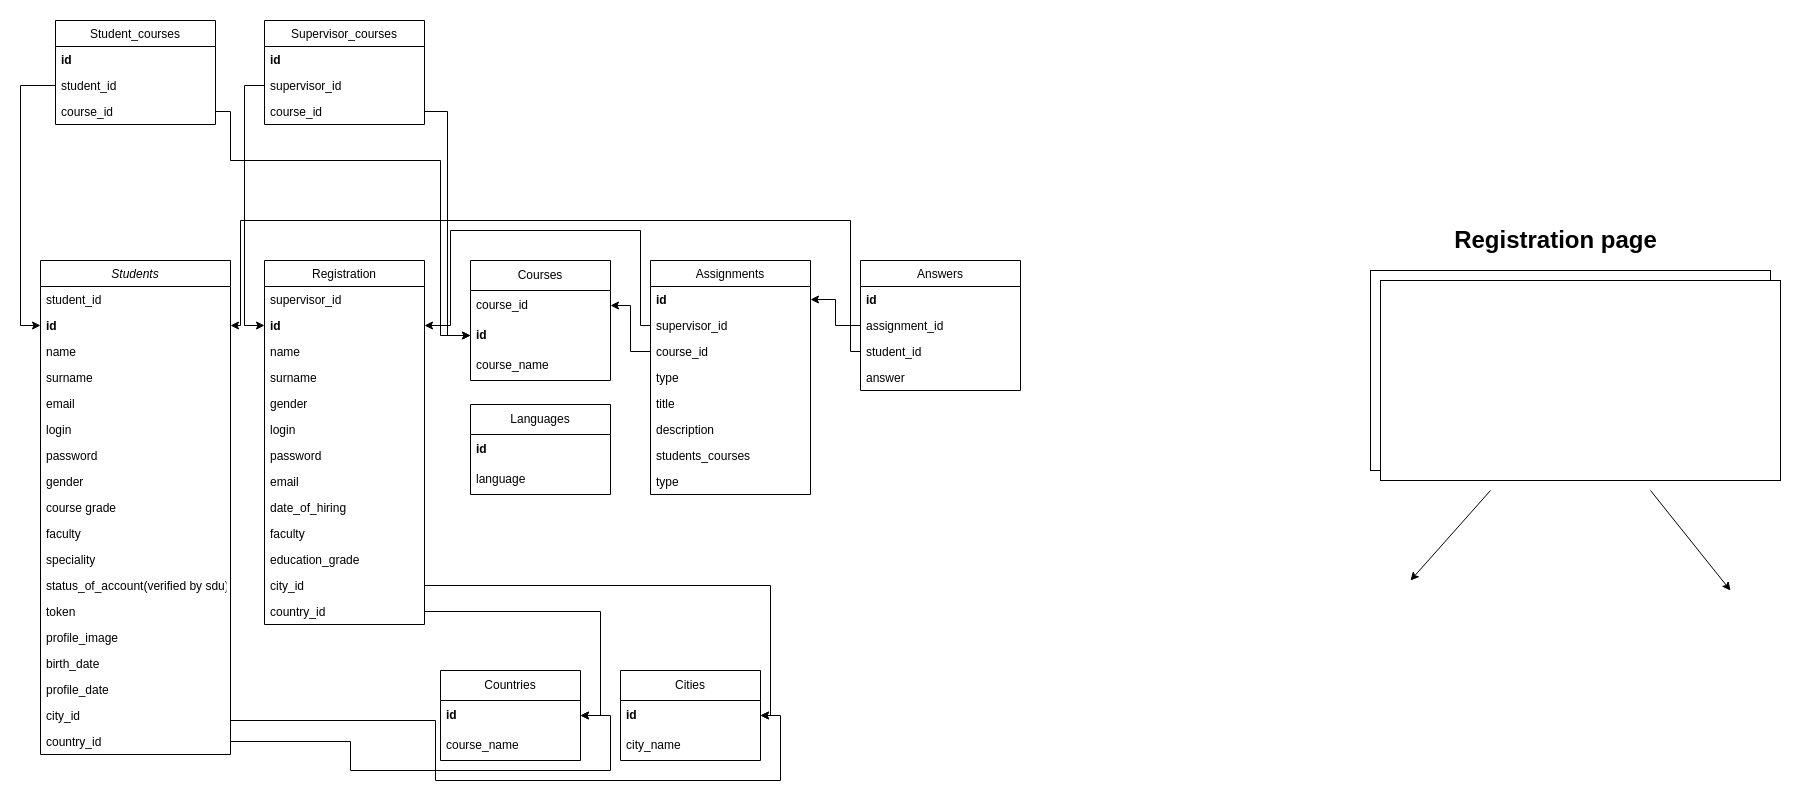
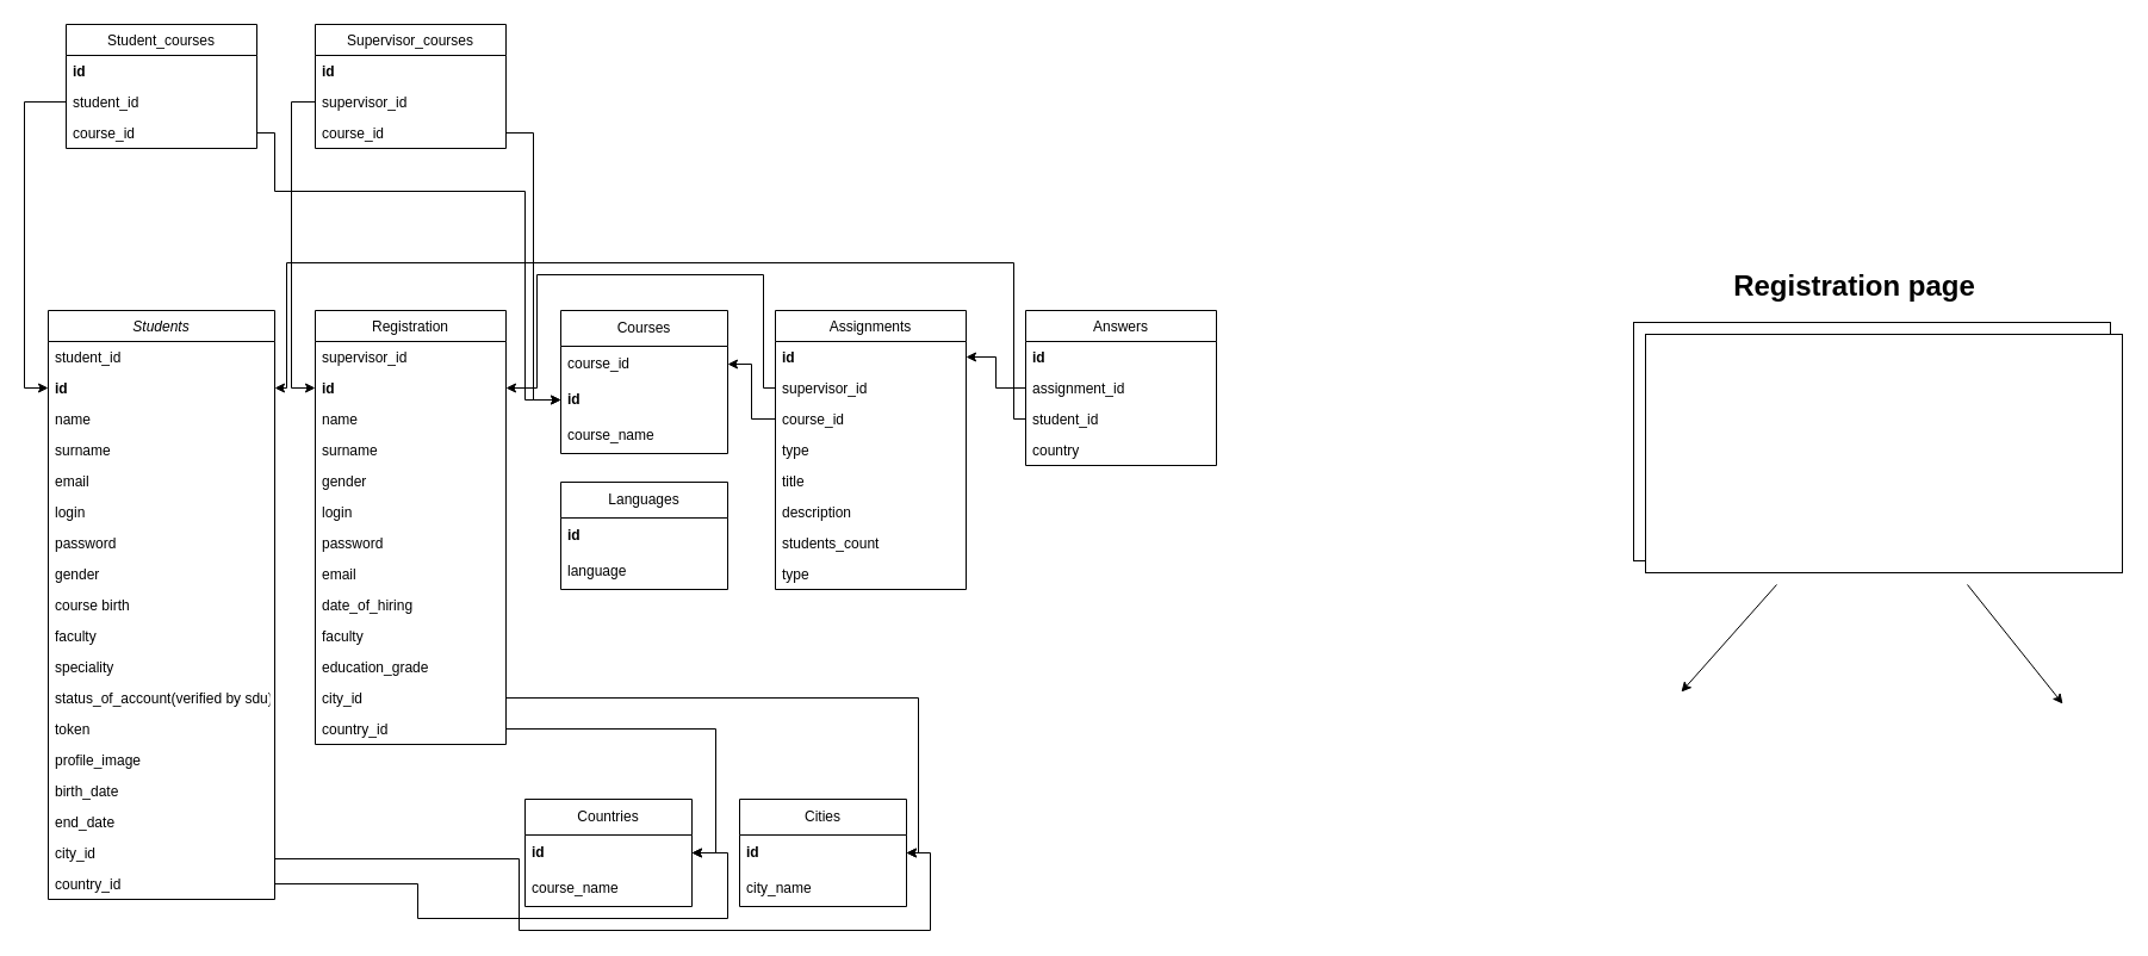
- <mxCell id="72" value="answer" style="text;align=left;verticalAlign=top;spacingLeft=4;spacingRight=4;overflow=hidden;rotatable=0;points=[[0,0.5],[1,0.5]];portConstraint=eastwest;" parent="68" vertex="1"><mxGeometry y="104" width="160" height="26" as="geometry" /></mxCell>
+ <mxCell id="72" value="country" style="text;align=left;verticalAlign=top;spacingLeft=4;spacingRight=4;overflow=hidden;rotatable=0;points=[[0,0.5],[1,0.5]];portConstraint=eastwest;" parent="68" vertex="1"><mxGeometry y="104" width="160" height="26" as="geometry" /></mxCell>
- <mxCell id="55" value="students_courses" style="text;align=left;verticalAlign=top;spacingLeft=4;spacingRight=4;overflow=hidden;rotatable=0;points=[[0,0.5],[1,0.5]];portConstraint=eastwest;" parent="48" vertex="1"><mxGeometry y="182" width="160" height="26" as="geometry" /></mxCell>
+ <mxCell id="55" value="students_count" style="text;align=left;verticalAlign=top;spacingLeft=4;spacingRight=4;overflow=hidden;rotatable=0;points=[[0,0.5],[1,0.5]];portConstraint=eastwest;" parent="48" vertex="1"><mxGeometry y="182" width="160" height="26" as="geometry" /></mxCell>
- <mxCell id="11" value="course grade" style="text;align=left;verticalAlign=top;spacingLeft=4;spacingRight=4;overflow=hidden;rotatable=0;points=[[0,0.5],[1,0.5]];portConstraint=eastwest;rounded=0;shadow=0;html=0;" parent="2" vertex="1"><mxGeometry y="234" width="190" height="26" as="geometry" /></mxCell>
+ <mxCell id="11" value="course birth" style="text;align=left;verticalAlign=top;spacingLeft=4;spacingRight=4;overflow=hidden;rotatable=0;points=[[0,0.5],[1,0.5]];portConstraint=eastwest;rounded=0;shadow=0;html=0;" parent="2" vertex="1"><mxGeometry y="234" width="190" height="26" as="geometry" /></mxCell>
- <mxCell id="18" value="profile_date" style="text;align=left;verticalAlign=top;spacingLeft=4;spacingRight=4;overflow=hidden;rotatable=0;points=[[0,0.5],[1,0.5]];portConstraint=eastwest;rounded=0;shadow=0;html=0;" parent="2" vertex="1"><mxGeometry y="416" width="190" height="26" as="geometry" /></mxCell>
+ <mxCell id="18" value="end_date" style="text;align=left;verticalAlign=top;spacingLeft=4;spacingRight=4;overflow=hidden;rotatable=0;points=[[0,0.5],[1,0.5]];portConstraint=eastwest;rounded=0;shadow=0;html=0;" parent="2" vertex="1"><mxGeometry y="416" width="190" height="26" as="geometry" /></mxCell>
